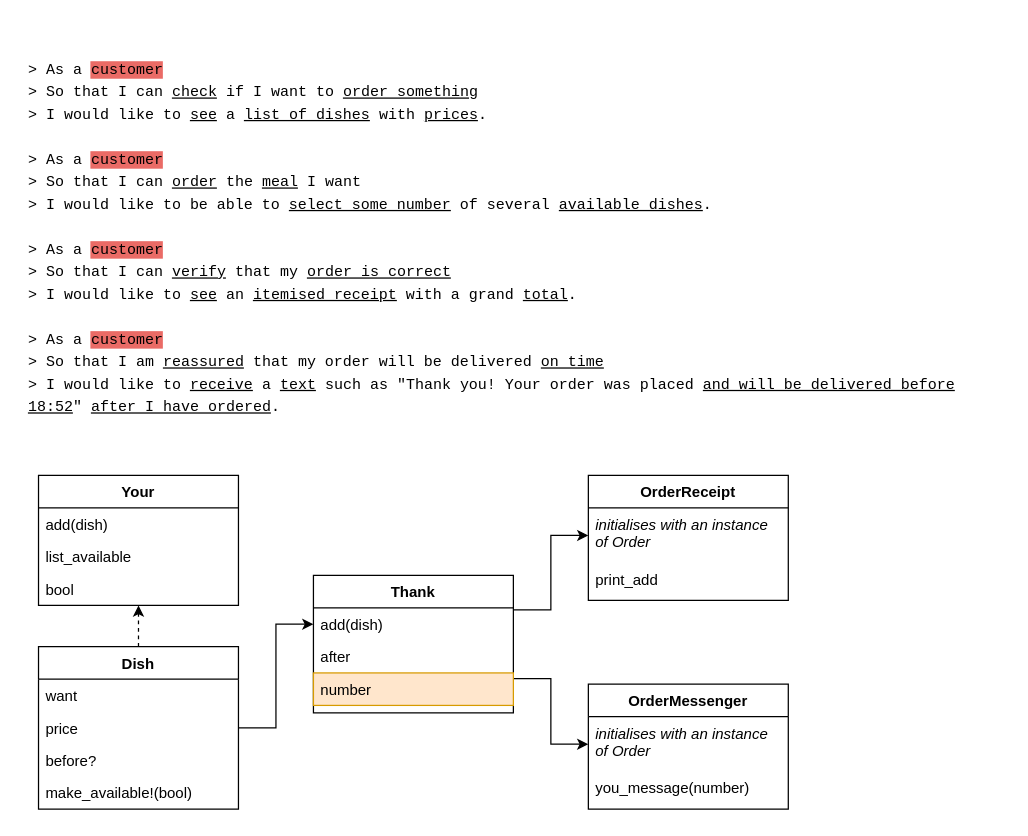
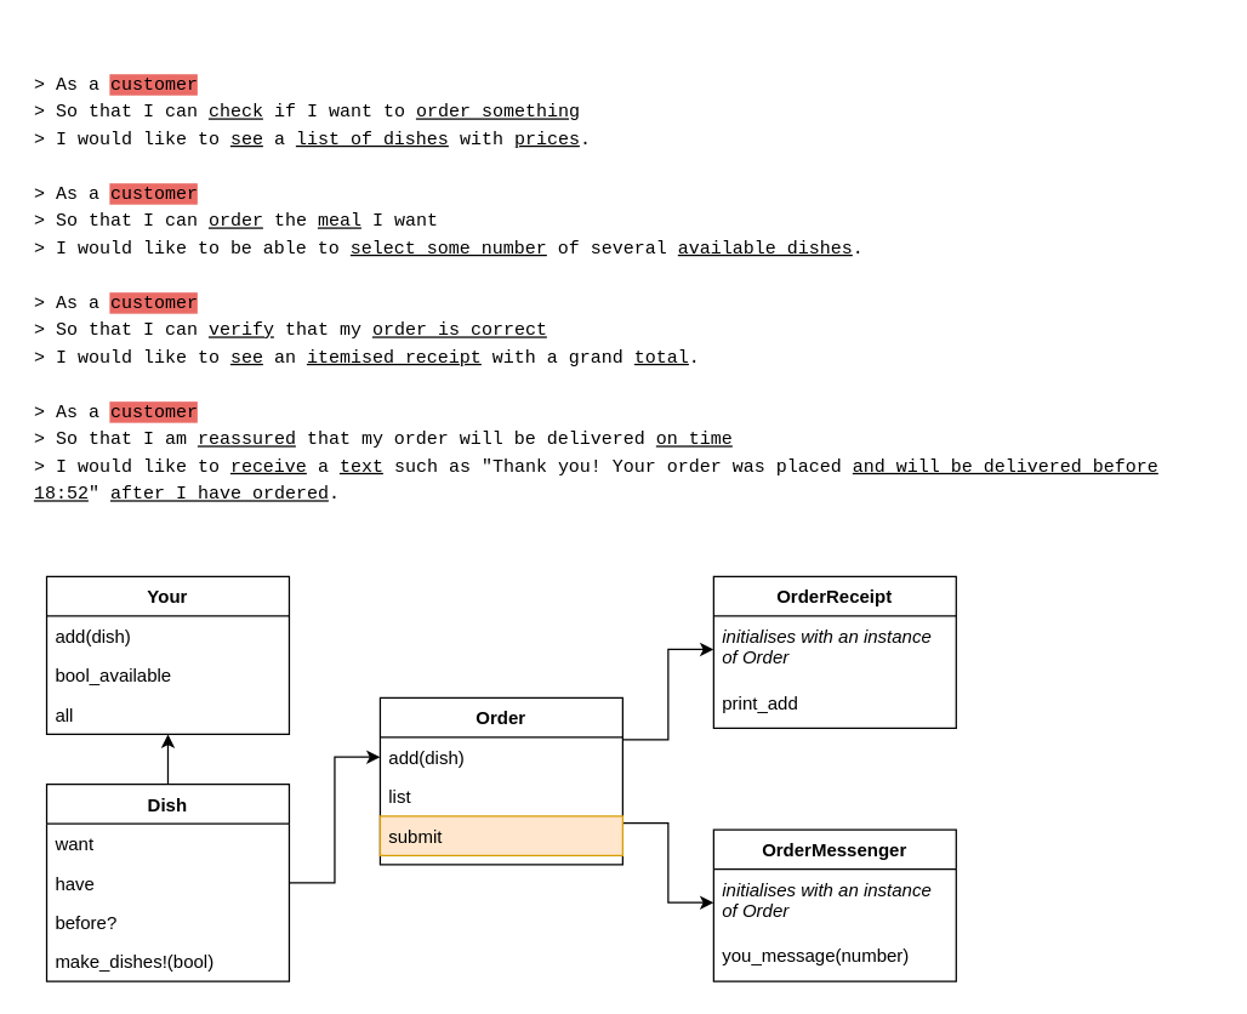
- <mxCell id="4" value="list_available" style="text;align=left;verticalAlign=top;spacingLeft=4;spacingRight=4;overflow=hidden;rotatable=0;points=[[0,0.5],[1,0.5]];portConstraint=eastwest;rounded=0;shadow=0;html=0;" parent="2" vertex="1"><mxGeometry y="52" width="160" height="26" as="geometry" /></mxCell>
+ <mxCell id="4" value="bool_available" style="text;align=left;verticalAlign=top;spacingLeft=4;spacingRight=4;overflow=hidden;rotatable=0;points=[[0,0.5],[1,0.5]];portConstraint=eastwest;rounded=0;shadow=0;html=0;" parent="2" vertex="1"><mxGeometry y="52" width="160" height="26" as="geometry" /></mxCell>
- <mxCell id="5" value="bool" style="text;align=left;verticalAlign=top;spacingLeft=4;spacingRight=4;overflow=hidden;rotatable=0;points=[[0,0.5],[1,0.5]];portConstraint=eastwest;rounded=0;shadow=0;html=0;" parent="2" vertex="1"><mxGeometry y="78" width="160" height="26" as="geometry" /></mxCell>
+ <mxCell id="5" value="all" style="text;align=left;verticalAlign=top;spacingLeft=4;spacingRight=4;overflow=hidden;rotatable=0;points=[[0,0.5],[1,0.5]];portConstraint=eastwest;rounded=0;shadow=0;html=0;" parent="2" vertex="1"><mxGeometry y="78" width="160" height="26" as="geometry" /></mxCell>
- <mxCell id="15" value="Thank" style="swimlane;fontStyle=1;align=center;verticalAlign=top;childLayout=stackLayout;horizontal=1;startSize=26;horizontalStack=0;resizeParent=1;resizeLast=0;collapsible=1;marginBottom=0;rounded=0;shadow=0;strokeWidth=1;" parent="1" vertex="1"><mxGeometry x="250" y="460" width="160" height="110" as="geometry"><mxRectangle x="260" y="-720" width="160" height="26" as="alternateBounds" /></mxGeometry></mxCell>
+ <mxCell id="15" value="Order" style="swimlane;fontStyle=1;align=center;verticalAlign=top;childLayout=stackLayout;horizontal=1;startSize=26;horizontalStack=0;resizeParent=1;resizeLast=0;collapsible=1;marginBottom=0;rounded=0;shadow=0;strokeWidth=1;" parent="1" vertex="1"><mxGeometry x="250" y="460" width="160" height="110" as="geometry"><mxRectangle x="260" y="-720" width="160" height="26" as="alternateBounds" /></mxGeometry></mxCell>
- <mxCell id="7" style="edgeStyle=orthogonalEdgeStyle;rounded=0;orthogonalLoop=1;jettySize=auto;html=1;exitX=0.5;exitY=0;exitDx=0;exitDy=0;entryX=0.5;entryY=1;entryDx=0;entryDy=0;fontColor=#000000;dashed=1;" parent="1" source="8" target="2" edge="1"><mxGeometry relative="1" as="geometry" /></mxCell>
+ <mxCell id="7" style="edgeStyle=orthogonalEdgeStyle;rounded=0;orthogonalLoop=1;jettySize=auto;html=1;exitX=0.5;exitY=0;exitDx=0;exitDy=0;entryX=0.5;entryY=1;entryDx=0;entryDy=0;fontColor=#000000;" parent="1" source="8" target="2" edge="1"><mxGeometry relative="1" as="geometry" /></mxCell>
- <mxCell id="17" value="after" style="text;align=left;verticalAlign=top;spacingLeft=4;spacingRight=4;overflow=hidden;rotatable=0;points=[[0,0.5],[1,0.5]];portConstraint=eastwest;" vertex="1" parent="15"><mxGeometry y="52" width="160" height="26" as="geometry" /></mxCell>
+ <mxCell id="17" value="list" style="text;align=left;verticalAlign=top;spacingLeft=4;spacingRight=4;overflow=hidden;rotatable=0;points=[[0,0.5],[1,0.5]];portConstraint=eastwest;" vertex="1" parent="15"><mxGeometry y="52" width="160" height="26" as="geometry" /></mxCell>
- <mxCell id="18" value="number" style="text;align=left;verticalAlign=top;spacingLeft=4;spacingRight=4;overflow=hidden;rotatable=0;points=[[0,0.5],[1,0.5]];portConstraint=eastwest;fillColor=#ffe6cc;strokeColor=#d79b00;" vertex="1" parent="15"><mxGeometry y="78" width="160" height="26" as="geometry" /></mxCell>
+ <mxCell id="18" value="submit" style="text;align=left;verticalAlign=top;spacingLeft=4;spacingRight=4;overflow=hidden;rotatable=0;points=[[0,0.5],[1,0.5]];portConstraint=eastwest;fillColor=#ffe6cc;strokeColor=#d79b00;" vertex="1" parent="15"><mxGeometry y="78" width="160" height="26" as="geometry" /></mxCell>
- <mxCell id="10" value="price" style="text;align=left;verticalAlign=top;spacingLeft=4;spacingRight=4;overflow=hidden;rotatable=0;points=[[0,0.5],[1,0.5]];portConstraint=eastwest;rounded=0;shadow=0;html=0;" parent="8" vertex="1"><mxGeometry y="52" width="160" height="26" as="geometry" /></mxCell>
+ <mxCell id="10" value="have" style="text;align=left;verticalAlign=top;spacingLeft=4;spacingRight=4;overflow=hidden;rotatable=0;points=[[0,0.5],[1,0.5]];portConstraint=eastwest;rounded=0;shadow=0;html=0;" parent="8" vertex="1"><mxGeometry y="52" width="160" height="26" as="geometry" /></mxCell>
- <mxCell id="12" value="make_available!(bool)" style="text;align=left;verticalAlign=top;spacingLeft=4;spacingRight=4;overflow=hidden;rotatable=0;points=[[0,0.5],[1,0.5]];portConstraint=eastwest;rounded=0;shadow=0;html=0;" parent="8" vertex="1"><mxGeometry y="104" width="160" height="26" as="geometry" /></mxCell>
+ <mxCell id="12" value="make_dishes!(bool)" style="text;align=left;verticalAlign=top;spacingLeft=4;spacingRight=4;overflow=hidden;rotatable=0;points=[[0,0.5],[1,0.5]];portConstraint=eastwest;rounded=0;shadow=0;html=0;" parent="8" vertex="1"><mxGeometry y="104" width="160" height="26" as="geometry" /></mxCell>
